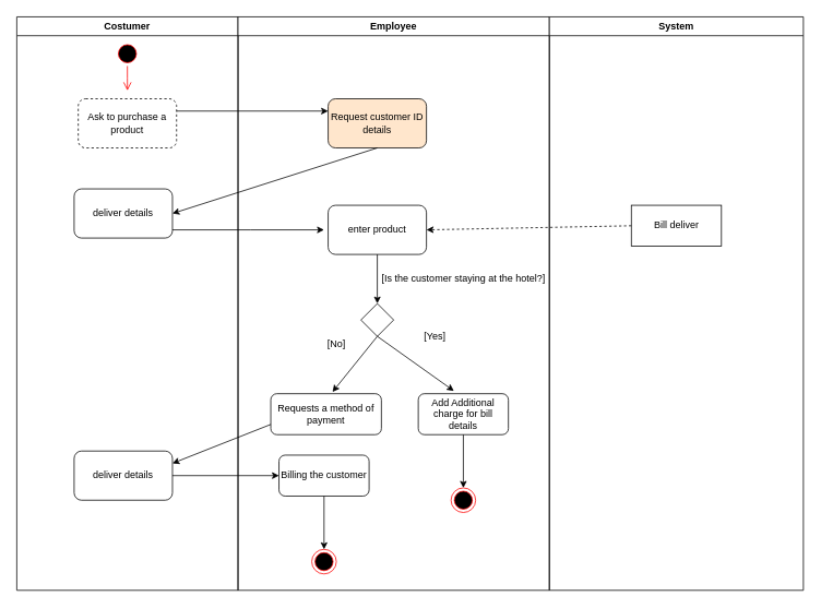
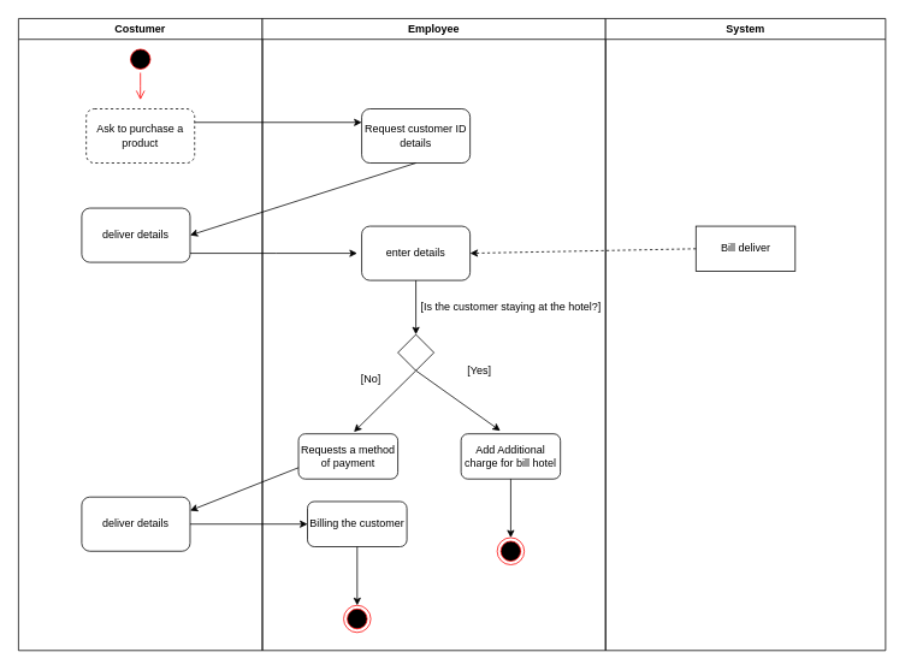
- <mxCell id="9" value="Request customer ID details" style="rounded=1;whiteSpace=wrap;html=1;fillColor=#ffe6cc;" parent="8" vertex="1"><mxGeometry x="110" y="100" width="120" height="60" as="geometry" /></mxCell>
+ <mxCell id="9" value="Request customer ID details" style="rounded=1;whiteSpace=wrap;html=1;" parent="8" vertex="1"><mxGeometry x="110" y="100" width="120" height="60" as="geometry" /></mxCell>
- <mxCell id="12" value="enter product" style="rounded=1;whiteSpace=wrap;html=1;" parent="8" vertex="1"><mxGeometry x="110" y="230" width="120" height="60" as="geometry" /></mxCell>
+ <mxCell id="12" value="enter details" style="rounded=1;whiteSpace=wrap;html=1;" parent="8" vertex="1"><mxGeometry x="110" y="230" width="120" height="60" as="geometry" /></mxCell>
- <mxCell id="17" value="Requests a method of payment" style="rounded=1;whiteSpace=wrap;html=1;" parent="8" vertex="1"><mxGeometry x="40" y="460" width="135" height="50" as="geometry" /></mxCell>
+ <mxCell id="17" value="Requests a method of payment" style="rounded=1;whiteSpace=wrap;html=1;" parent="8" vertex="1"><mxGeometry x="40" y="460" width="110" height="50" as="geometry" /></mxCell>
- <mxCell id="22" value="Add Additional charge for bill details" style="rounded=1;whiteSpace=wrap;html=1;" parent="8" vertex="1"><mxGeometry x="220" y="460" width="110" height="50" as="geometry" /></mxCell>
+ <mxCell id="22" value="Add Additional charge for bill hotel" style="rounded=1;whiteSpace=wrap;html=1;" parent="8" vertex="1"><mxGeometry x="220" y="460" width="110" height="50" as="geometry" /></mxCell>
